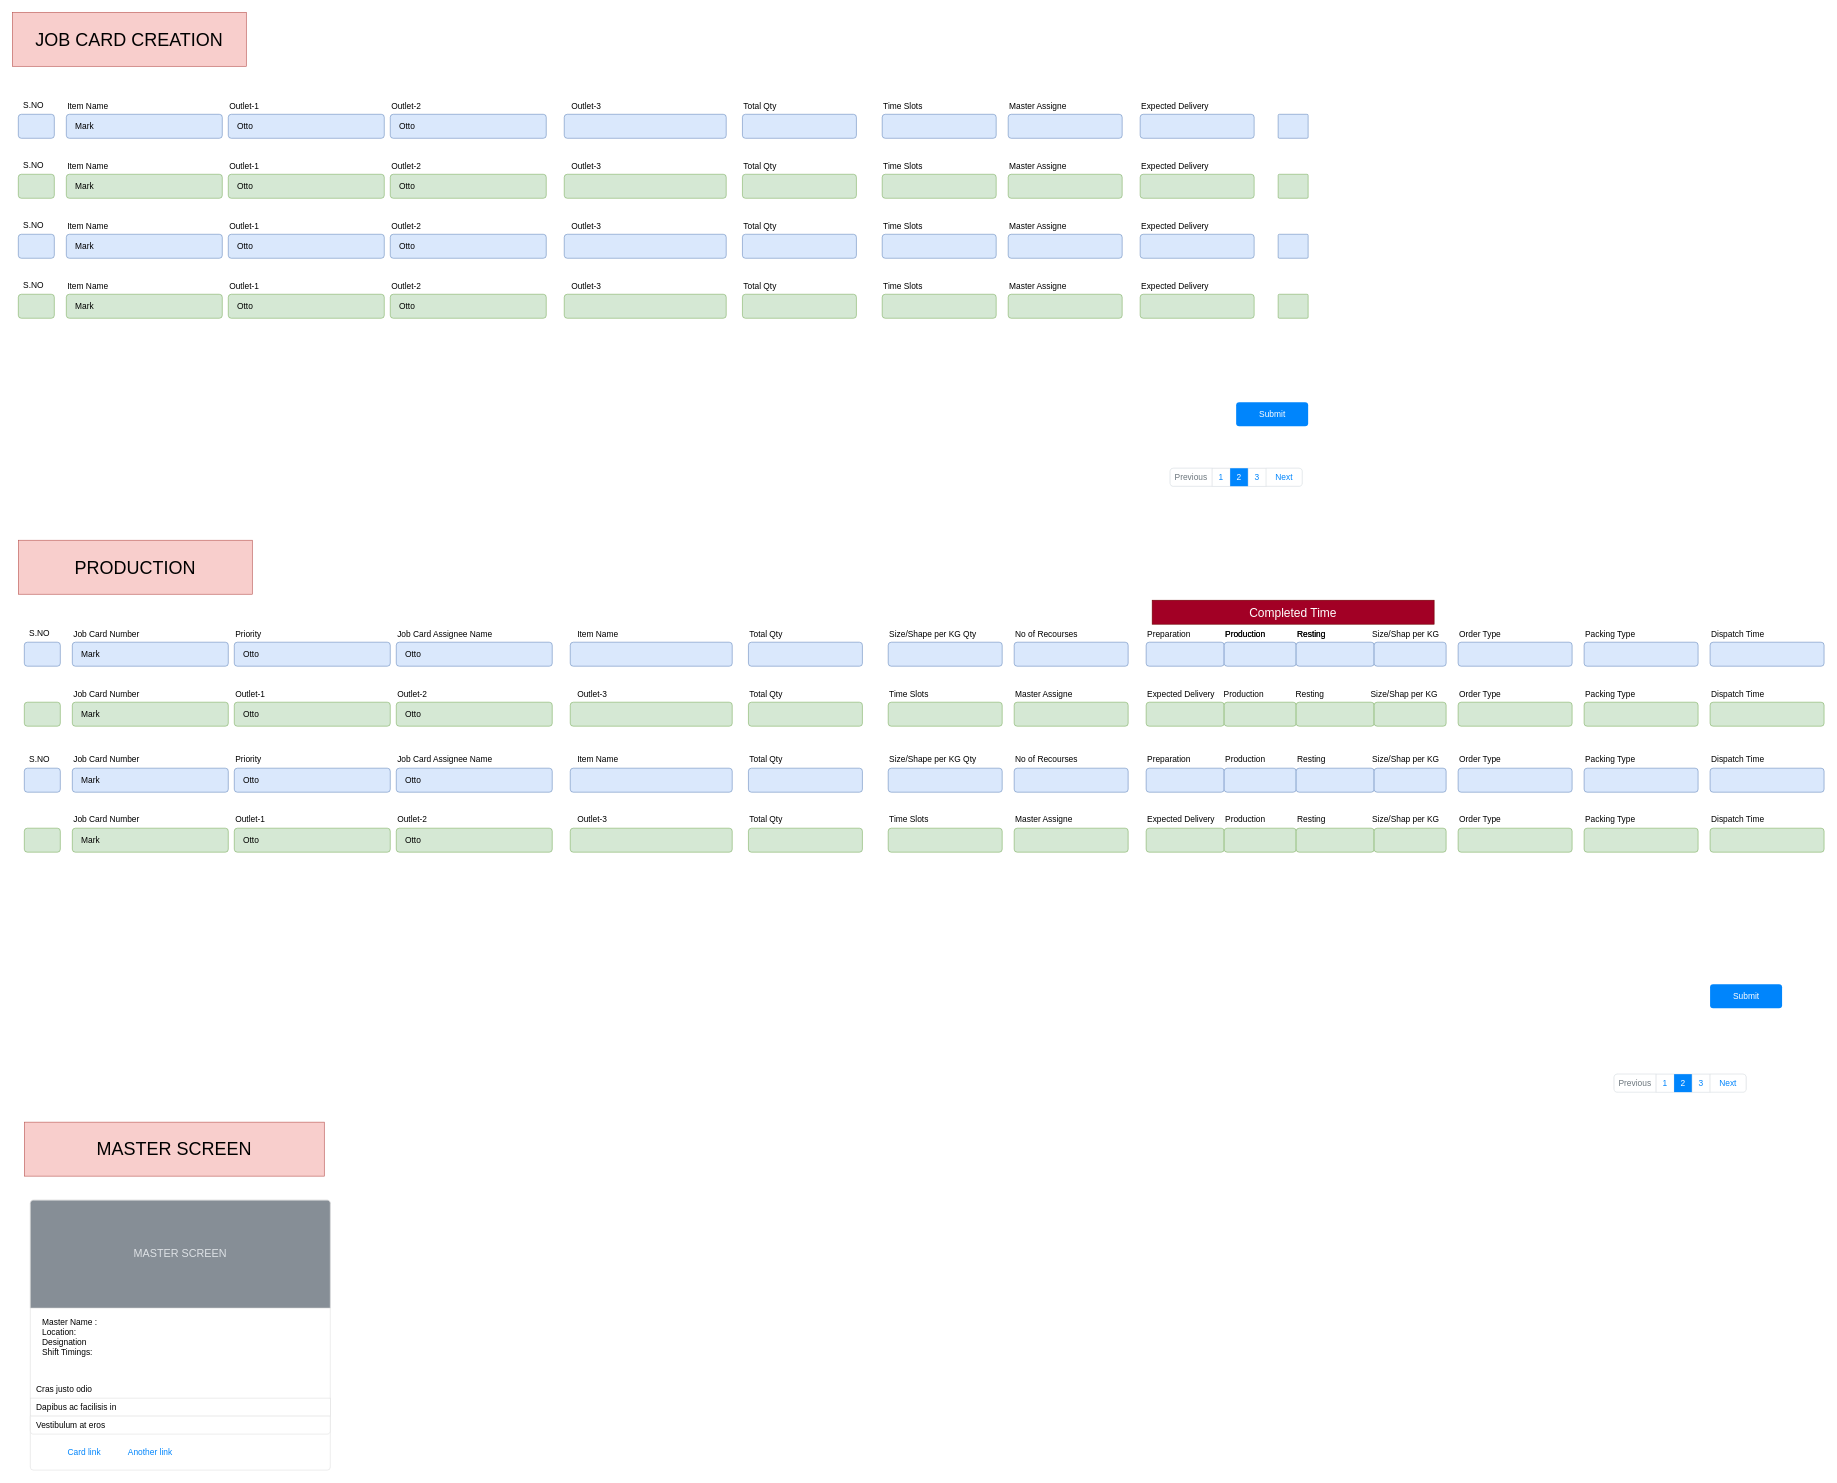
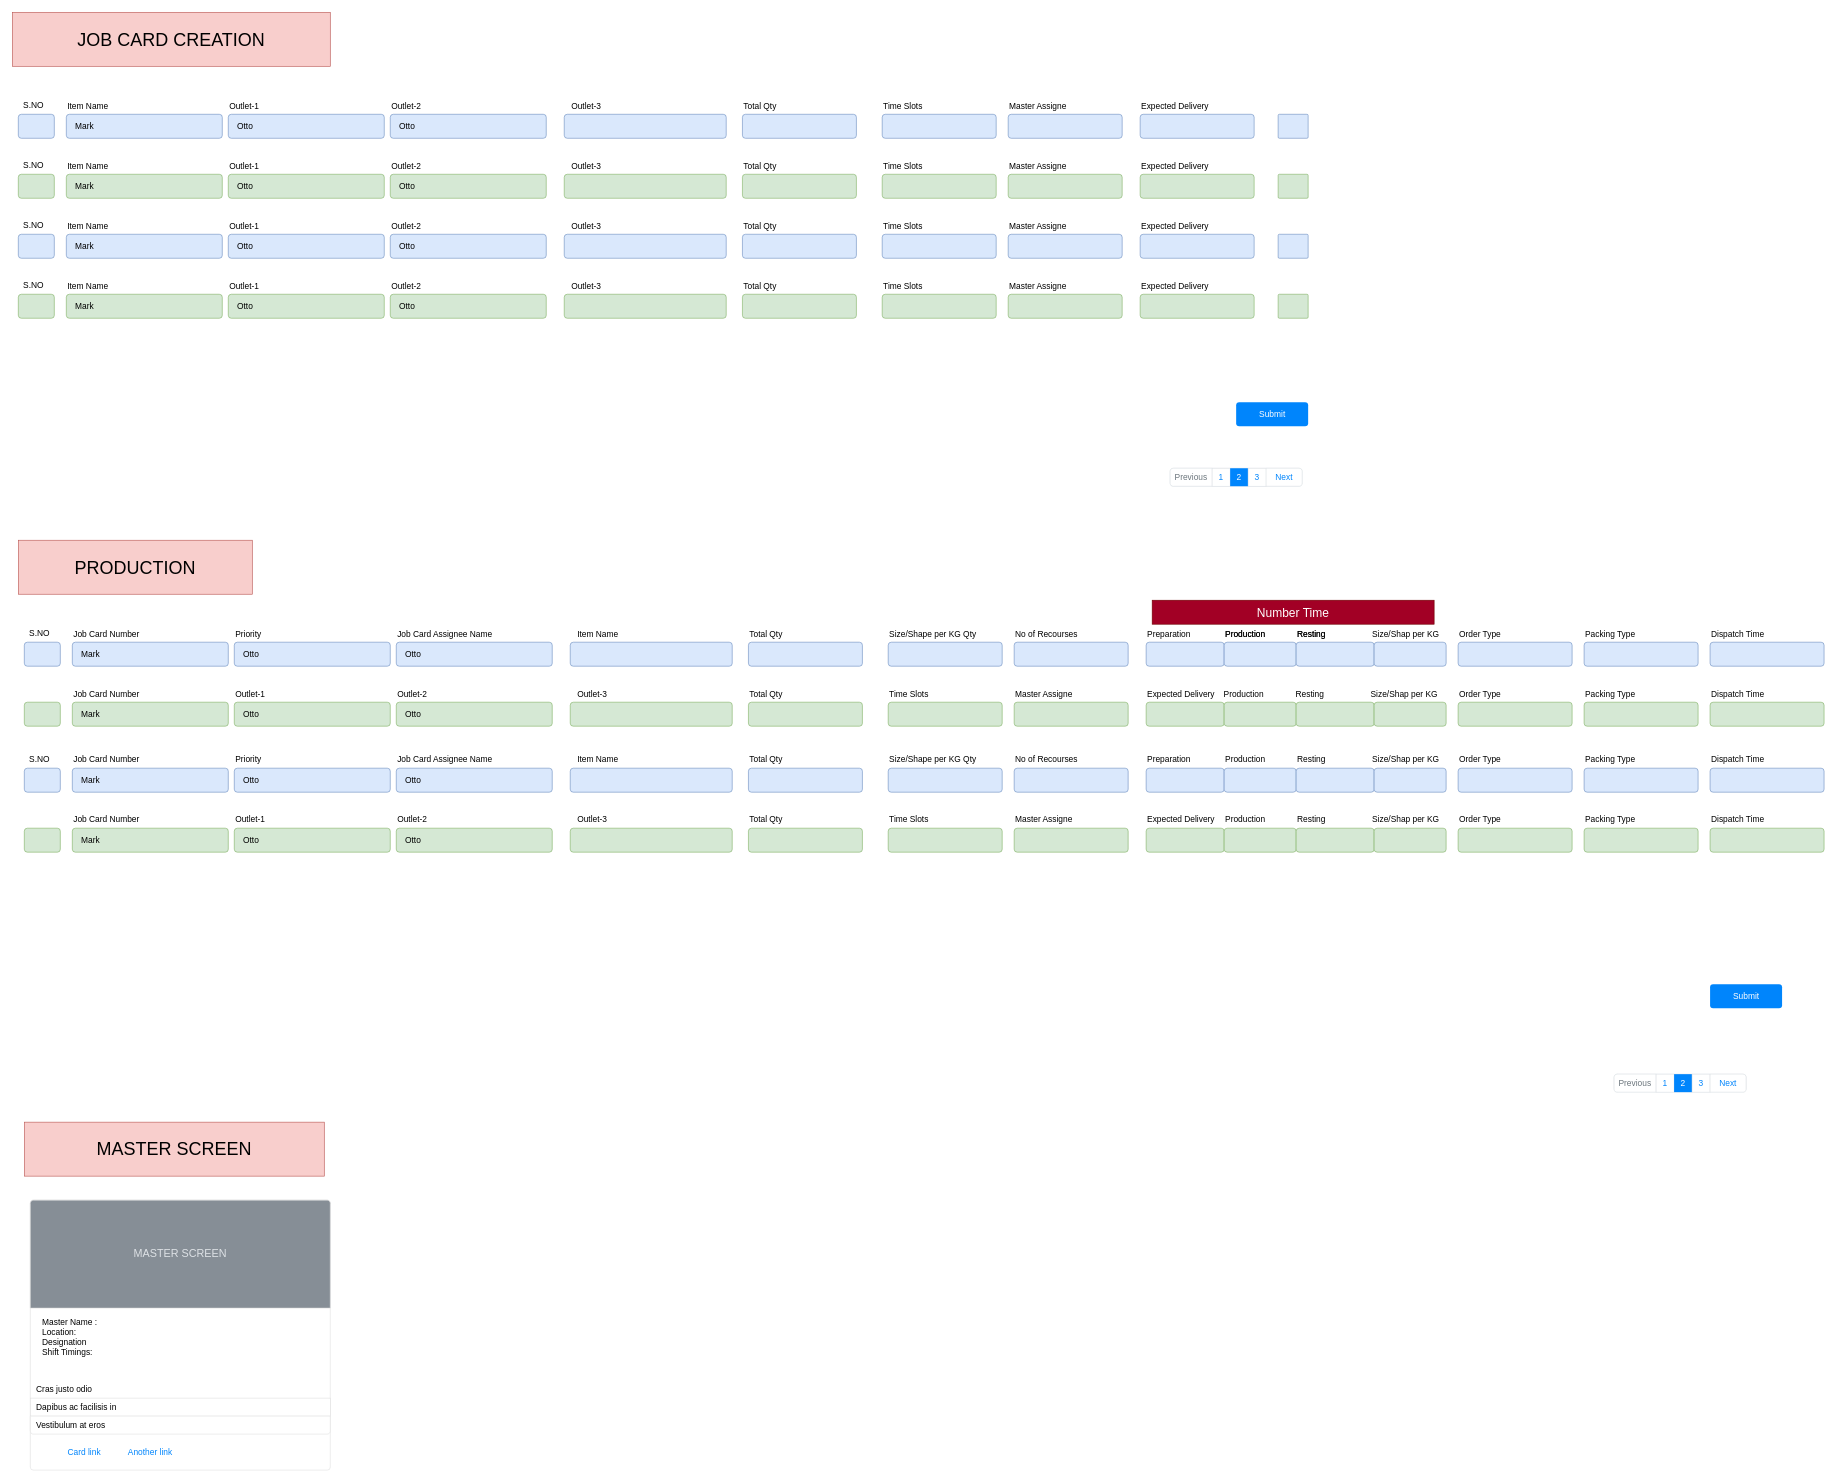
- <mxCell id="85" value="&lt;font style=&quot;font-size: 30px&quot;&gt;JOB CARD CREATION&lt;/font&gt;" style="text;html=1;strokeColor=#b85450;fillColor=#f8cecc;align=center;verticalAlign=middle;whiteSpace=wrap;rounded=0;fontSize=14;" vertex="1" parent="1"><mxGeometry x="20" y="20" width="390" height="90" as="geometry" /></mxCell>
+ <mxCell id="85" value="&lt;font style=&quot;font-size: 30px&quot;&gt;JOB CARD CREATION&lt;/font&gt;" style="text;html=1;strokeColor=#b85450;fillColor=#f8cecc;align=center;verticalAlign=middle;whiteSpace=wrap;rounded=0;fontSize=14;" vertex="1" parent="1"><mxGeometry x="20" y="20" width="530" height="90" as="geometry" /></mxCell>
- <mxCell id="126" value="&lt;span&gt;Completed Time&lt;/span&gt;" style="text;html=1;strokeColor=#6F0000;fillColor=#a20025;align=center;verticalAlign=middle;whiteSpace=wrap;rounded=0;fontSize=20;fontColor=#ffffff;" vertex="1" parent="1"><mxGeometry x="1920" y="1000" width="470" height="40" as="geometry" /></mxCell>
+ <mxCell id="126" value="&lt;span&gt;Number Time&lt;/span&gt;" style="text;html=1;strokeColor=#6F0000;fillColor=#a20025;align=center;verticalAlign=middle;whiteSpace=wrap;rounded=0;fontSize=20;fontColor=#ffffff;" vertex="1" parent="1"><mxGeometry x="1920" y="1000" width="470" height="40" as="geometry" /></mxCell>
